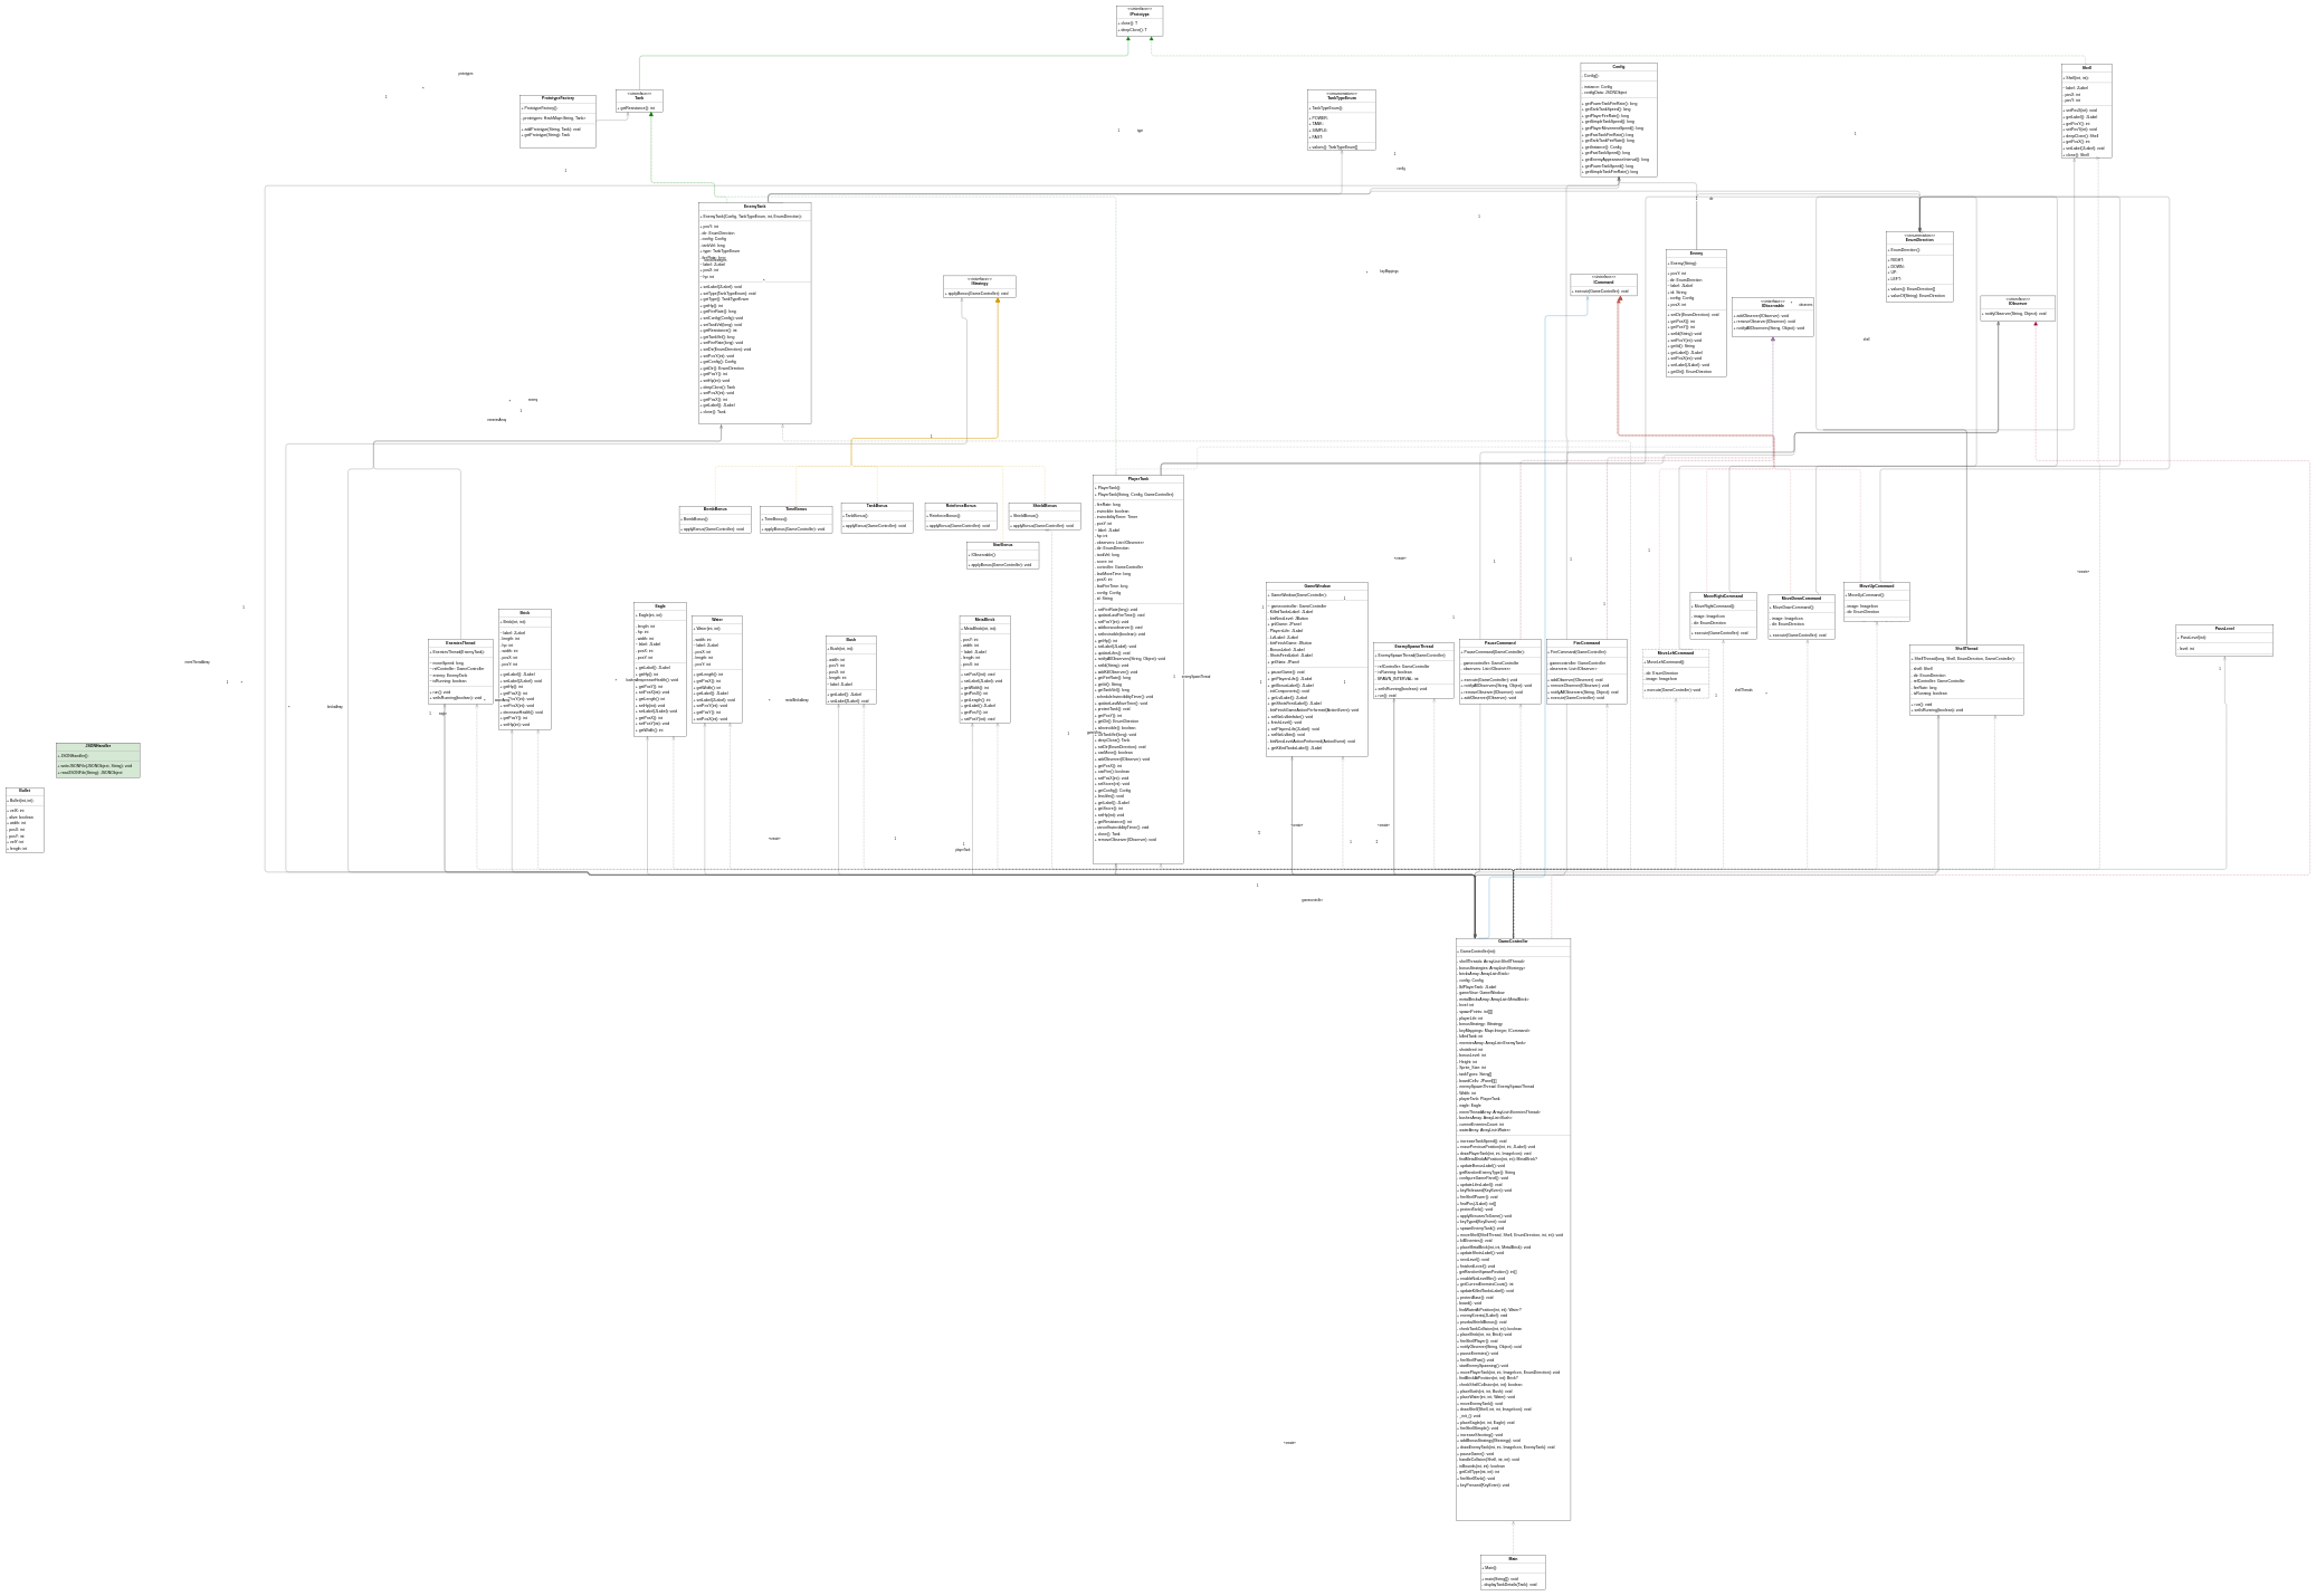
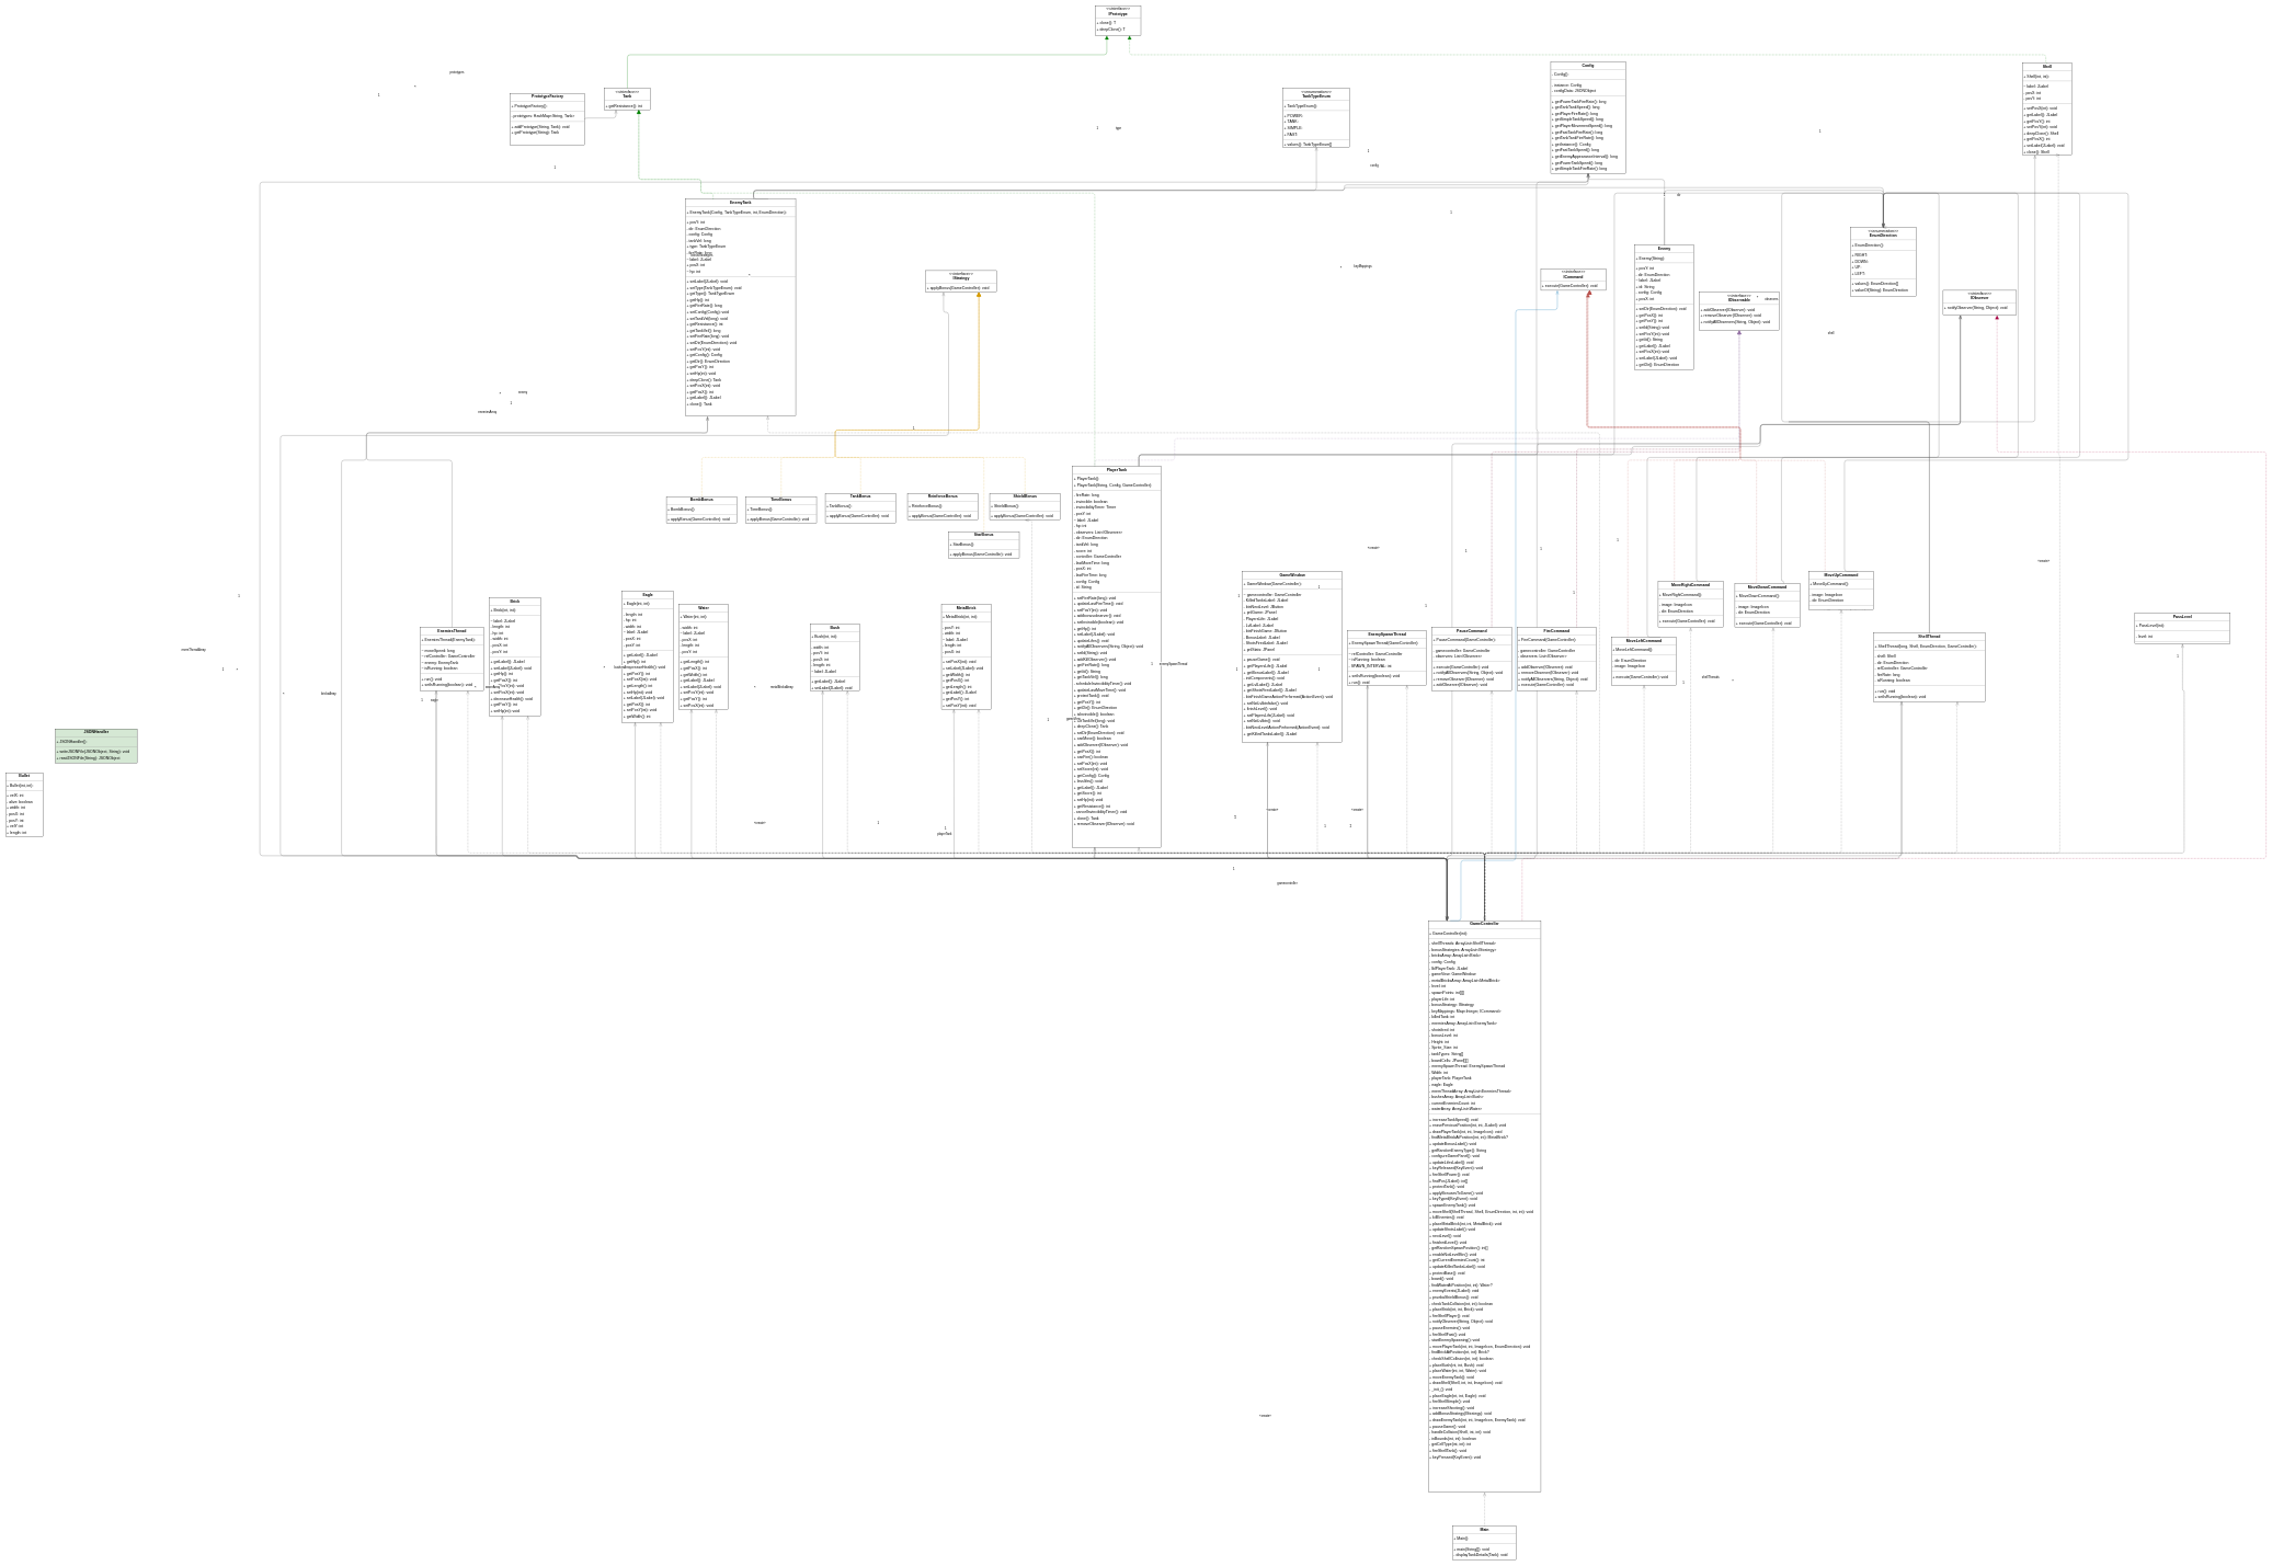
- <mxCell id="36" value="&lt;p style=&quot;margin:0px;margin-top:4px;text-align:center;&quot;&gt;&lt;b&gt;StarBonus&lt;/b&gt;&lt;/p&gt;&lt;hr size=&quot;1&quot;/&gt;&lt;p style=&quot;margin:0 0 0 4px;line-height:1.6;&quot;&gt;+ IObservable(): &lt;/p&gt;&lt;hr size=&quot;1&quot;/&gt;&lt;p style=&quot;margin:0 0 0 4px;line-height:1.6;&quot;&gt;+ applyBonus(GameController): void&lt;/p&gt;" style="verticalAlign=top;align=left;overflow=fill;fontSize=14;fontFamily=Helvetica;html=1;rounded=0;shadow=0;comic=0;labelBackgroundColor=none;strokeWidth=1;" parent="1" vertex="1"><mxGeometry x="3462" y="1940" width="258" height="98" as="geometry" /></mxCell>
+ <mxCell id="36" value="&lt;p style=&quot;margin:0px;margin-top:4px;text-align:center;&quot;&gt;&lt;b&gt;StarBonus&lt;/b&gt;&lt;/p&gt;&lt;hr size=&quot;1&quot;/&gt;&lt;p style=&quot;margin:0 0 0 4px;line-height:1.6;&quot;&gt;+ StarBonus(): &lt;/p&gt;&lt;hr size=&quot;1&quot;/&gt;&lt;p style=&quot;margin:0 0 0 4px;line-height:1.6;&quot;&gt;+ applyBonus(GameController): void&lt;/p&gt;" style="verticalAlign=top;align=left;overflow=fill;fontSize=14;fontFamily=Helvetica;html=1;rounded=0;shadow=0;comic=0;labelBackgroundColor=none;strokeWidth=1;" parent="1" vertex="1"><mxGeometry x="3462" y="1940" width="258" height="98" as="geometry" /></mxCell>
- <mxCell id="25" value="&lt;p style=&quot;margin:0px;margin-top:4px;text-align:center;&quot;&gt;&lt;b&gt;MoveLeftCommand&lt;/b&gt;&lt;/p&gt;&lt;hr size=&quot;1&quot;/&gt;&lt;p style=&quot;margin:0 0 0 4px;line-height:1.6;&quot;&gt;+ MoveLeftCommand(): &lt;/p&gt;&lt;hr size=&quot;1&quot;/&gt;&lt;p style=&quot;margin:0 0 0 4px;line-height:1.6;&quot;&gt;- dir: EnumDirection&lt;br/&gt;- image: ImageIcon&lt;/p&gt;&lt;hr size=&quot;1&quot;/&gt;&lt;p style=&quot;margin:0 0 0 4px;line-height:1.6;&quot;&gt;+ execute(GameController): void&lt;/p&gt;" style="verticalAlign=top;align=left;overflow=fill;fontSize=14;fontFamily=Helvetica;html=1;rounded=0;shadow=0;comic=0;labelBackgroundColor=none;strokeWidth=1;dashed=1;" parent="1" vertex="1"><mxGeometry x="5882" y="2325" width="237" height="175" as="geometry" /></mxCell>
+ <mxCell id="25" value="&lt;p style=&quot;margin:0px;margin-top:4px;text-align:center;&quot;&gt;&lt;b&gt;MoveLeftCommand&lt;/b&gt;&lt;/p&gt;&lt;hr size=&quot;1&quot;/&gt;&lt;p style=&quot;margin:0 0 0 4px;line-height:1.6;&quot;&gt;+ MoveLeftCommand(): &lt;/p&gt;&lt;hr size=&quot;1&quot;/&gt;&lt;p style=&quot;margin:0 0 0 4px;line-height:1.6;&quot;&gt;- dir: EnumDirection&lt;br/&gt;- image: ImageIcon&lt;/p&gt;&lt;hr size=&quot;1&quot;/&gt;&lt;p style=&quot;margin:0 0 0 4px;line-height:1.6;&quot;&gt;+ execute(GameController): void&lt;/p&gt;" style="verticalAlign=top;align=left;overflow=fill;fontSize=14;fontFamily=Helvetica;html=1;rounded=0;shadow=0;comic=0;labelBackgroundColor=none;strokeWidth=1;" parent="1" vertex="1"><mxGeometry x="5882" y="2325" width="237" height="175" as="geometry" /></mxCell>
